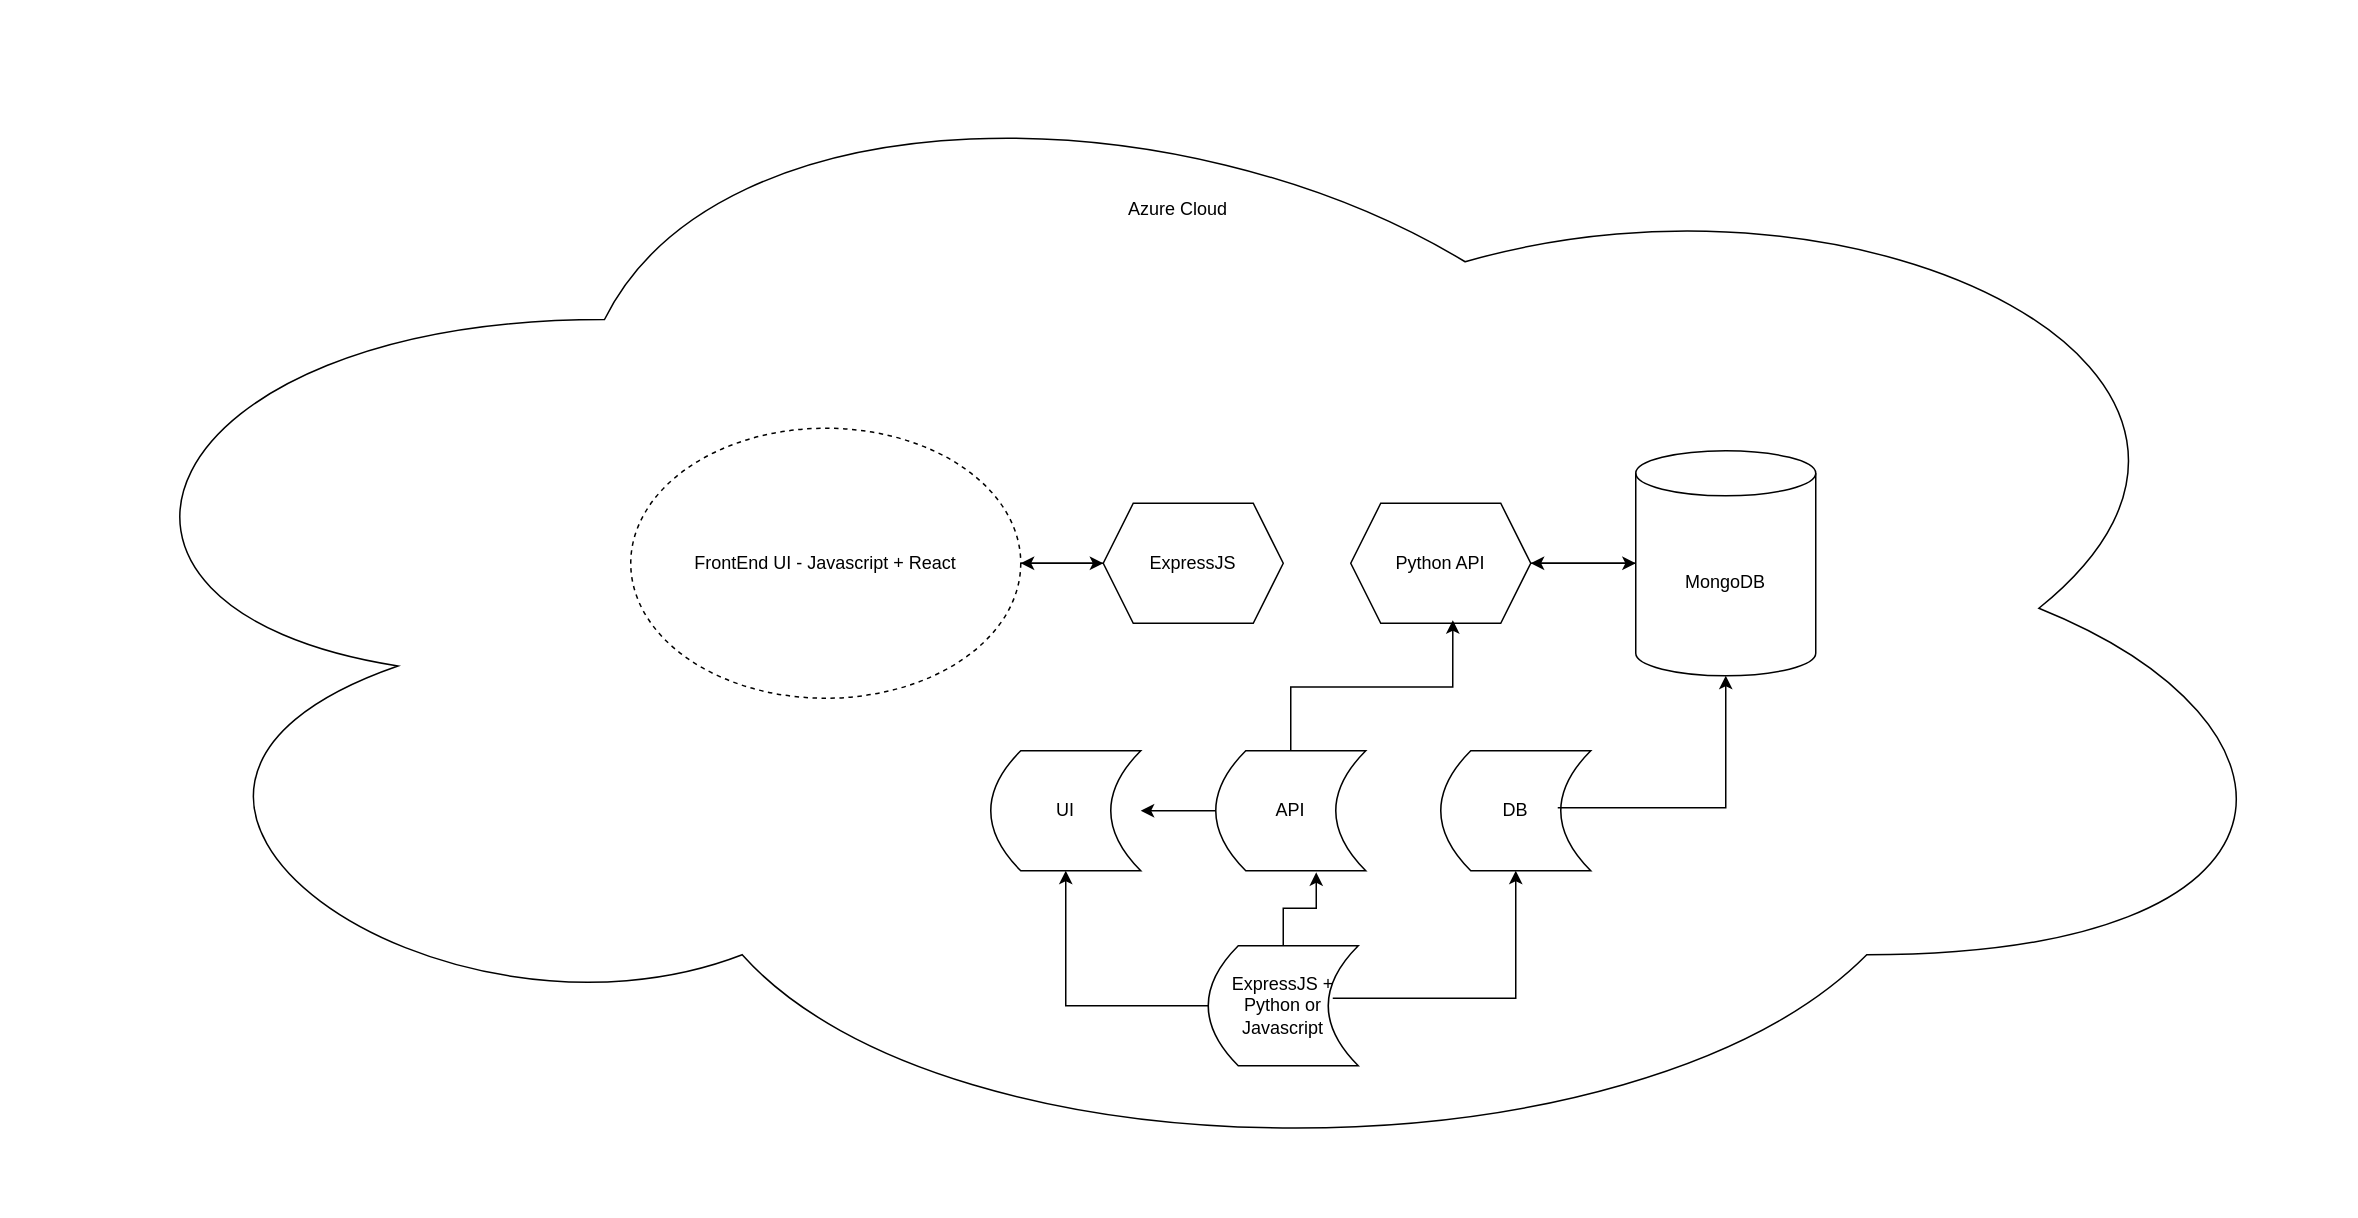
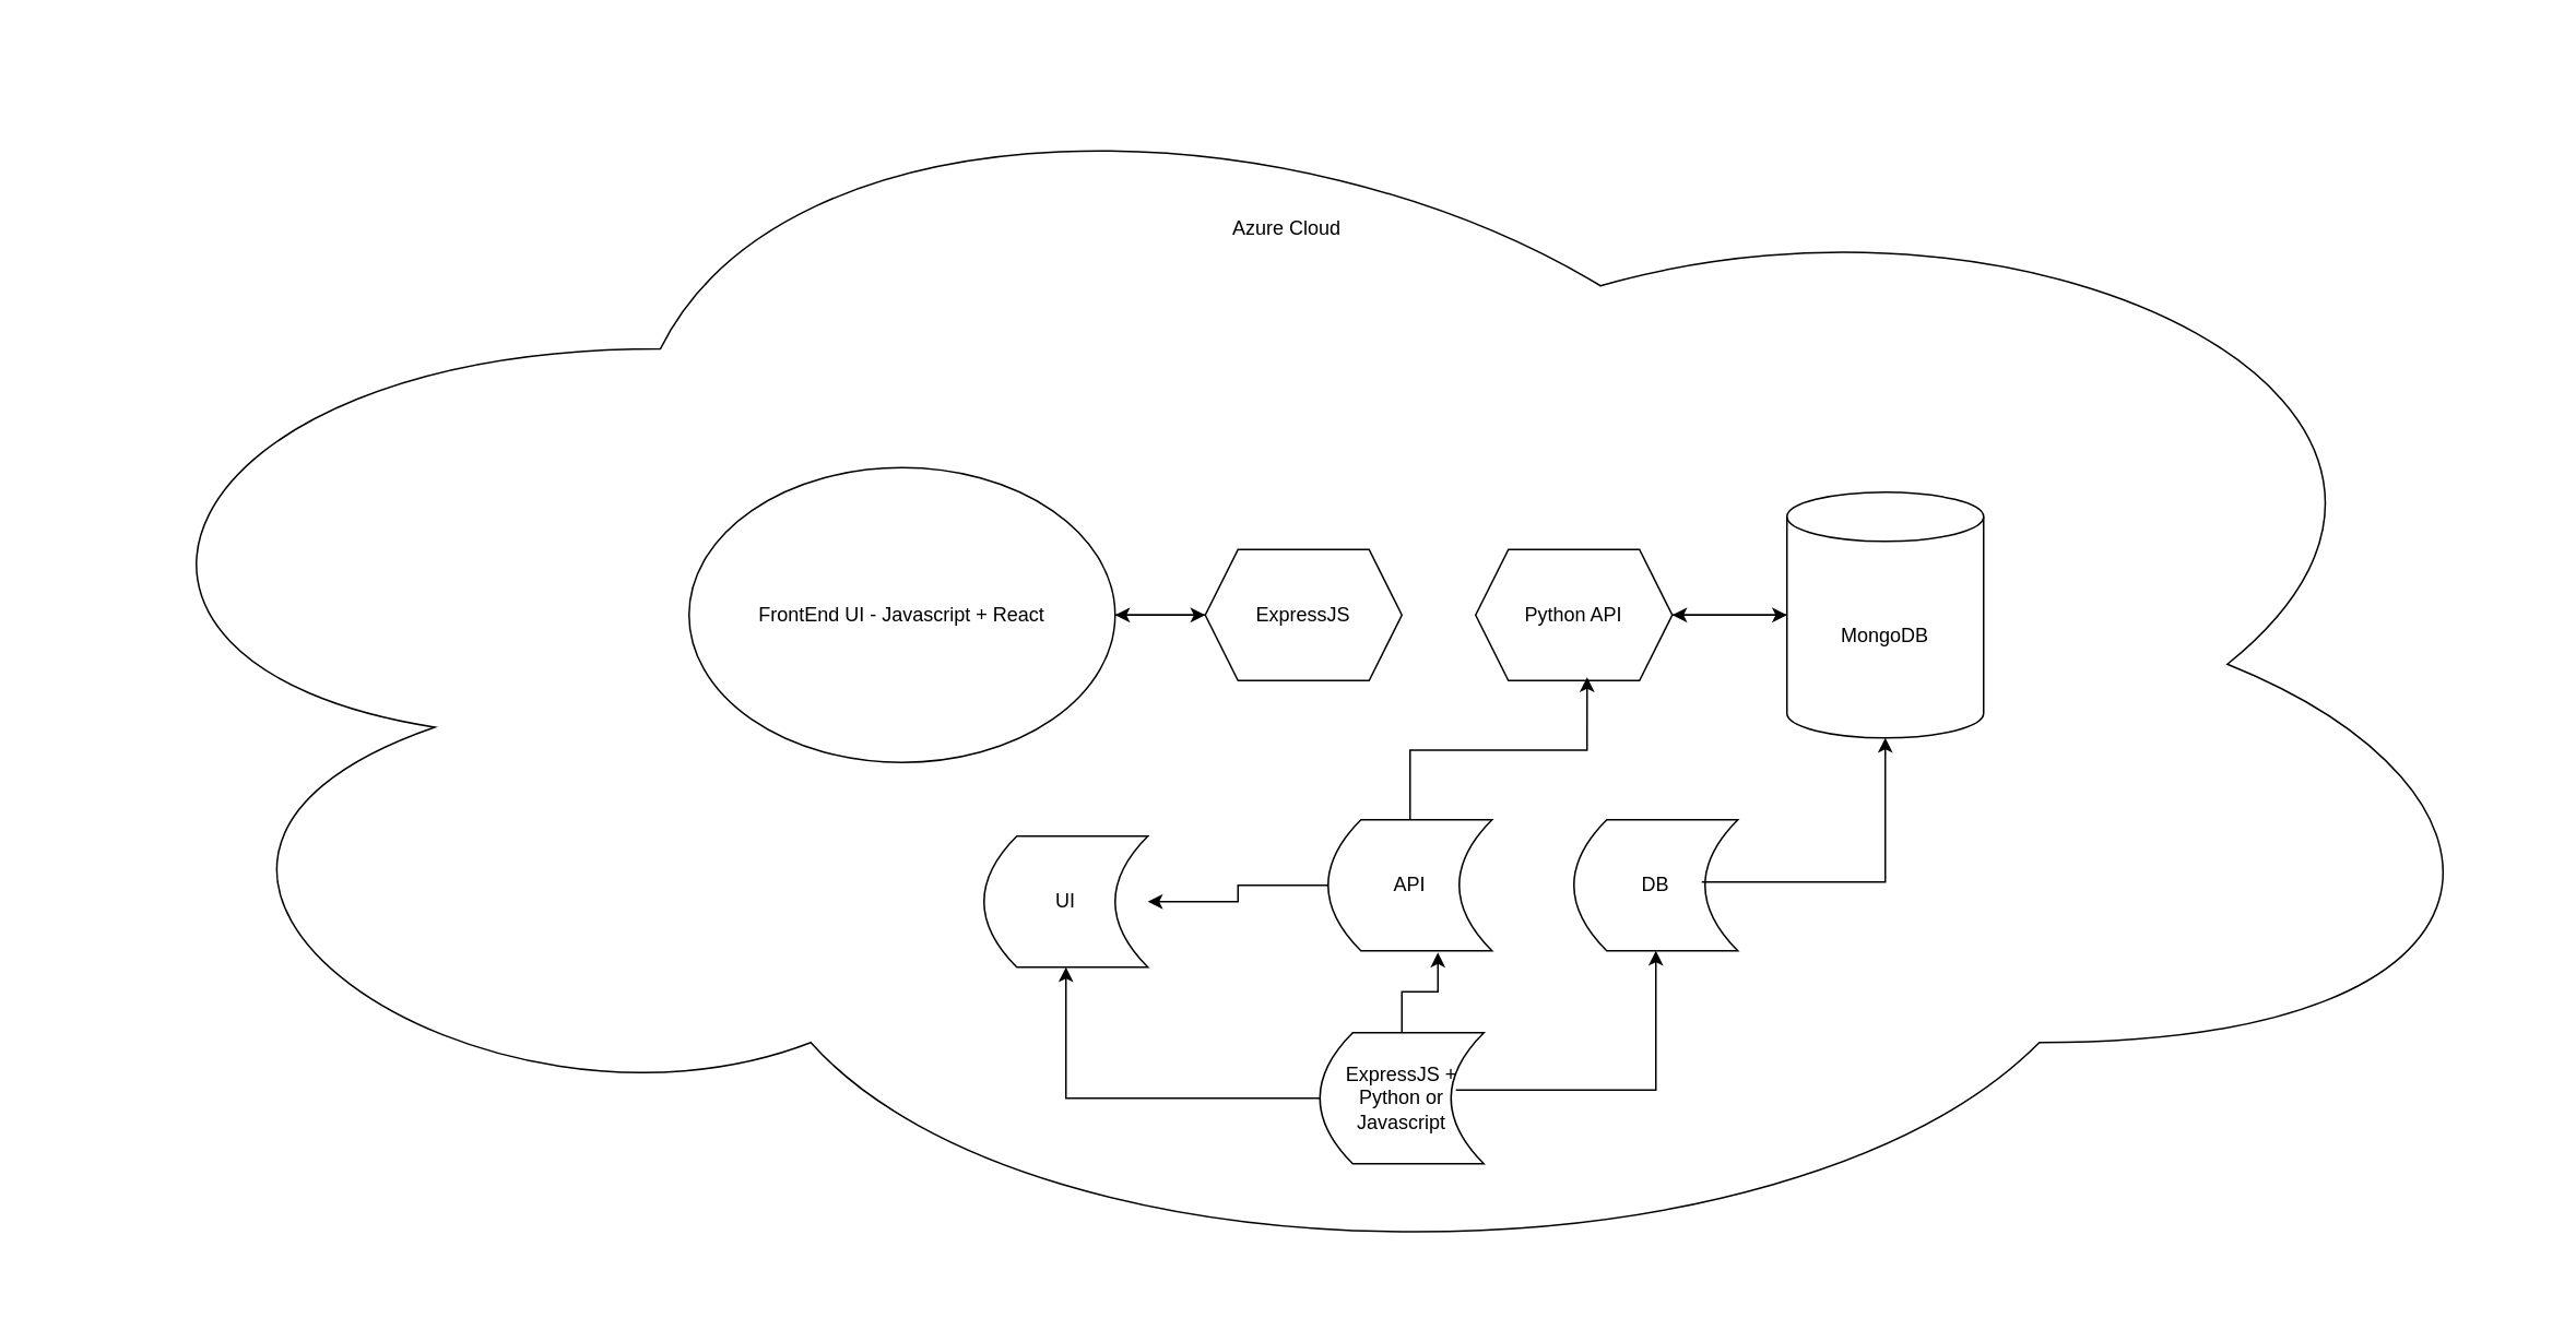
- <mxCell id="8" value="FrontEnd UI - Javascript + React" style="ellipse;whiteSpace=wrap;html=1;dashed=1;" vertex="1" parent="1"><mxGeometry x="420" y="285" width="260" height="180" as="geometry" /></mxCell>
+ <mxCell id="8" value="FrontEnd UI - Javascript + React" style="ellipse;whiteSpace=wrap;html=1;" vertex="1" parent="1"><mxGeometry x="420" y="285" width="260" height="180" as="geometry" /></mxCell>
- <mxCell id="16" value="UI" style="shape=dataStorage;whiteSpace=wrap;html=1;fixedSize=1;" vertex="1" parent="1"><mxGeometry x="660" y="500" width="100" height="80" as="geometry" /></mxCell>
+ <mxCell id="16" value="UI" style="shape=dataStorage;whiteSpace=wrap;html=1;fixedSize=1;" vertex="1" parent="1"><mxGeometry x="600" y="510" width="100" height="80" as="geometry" /></mxCell>
